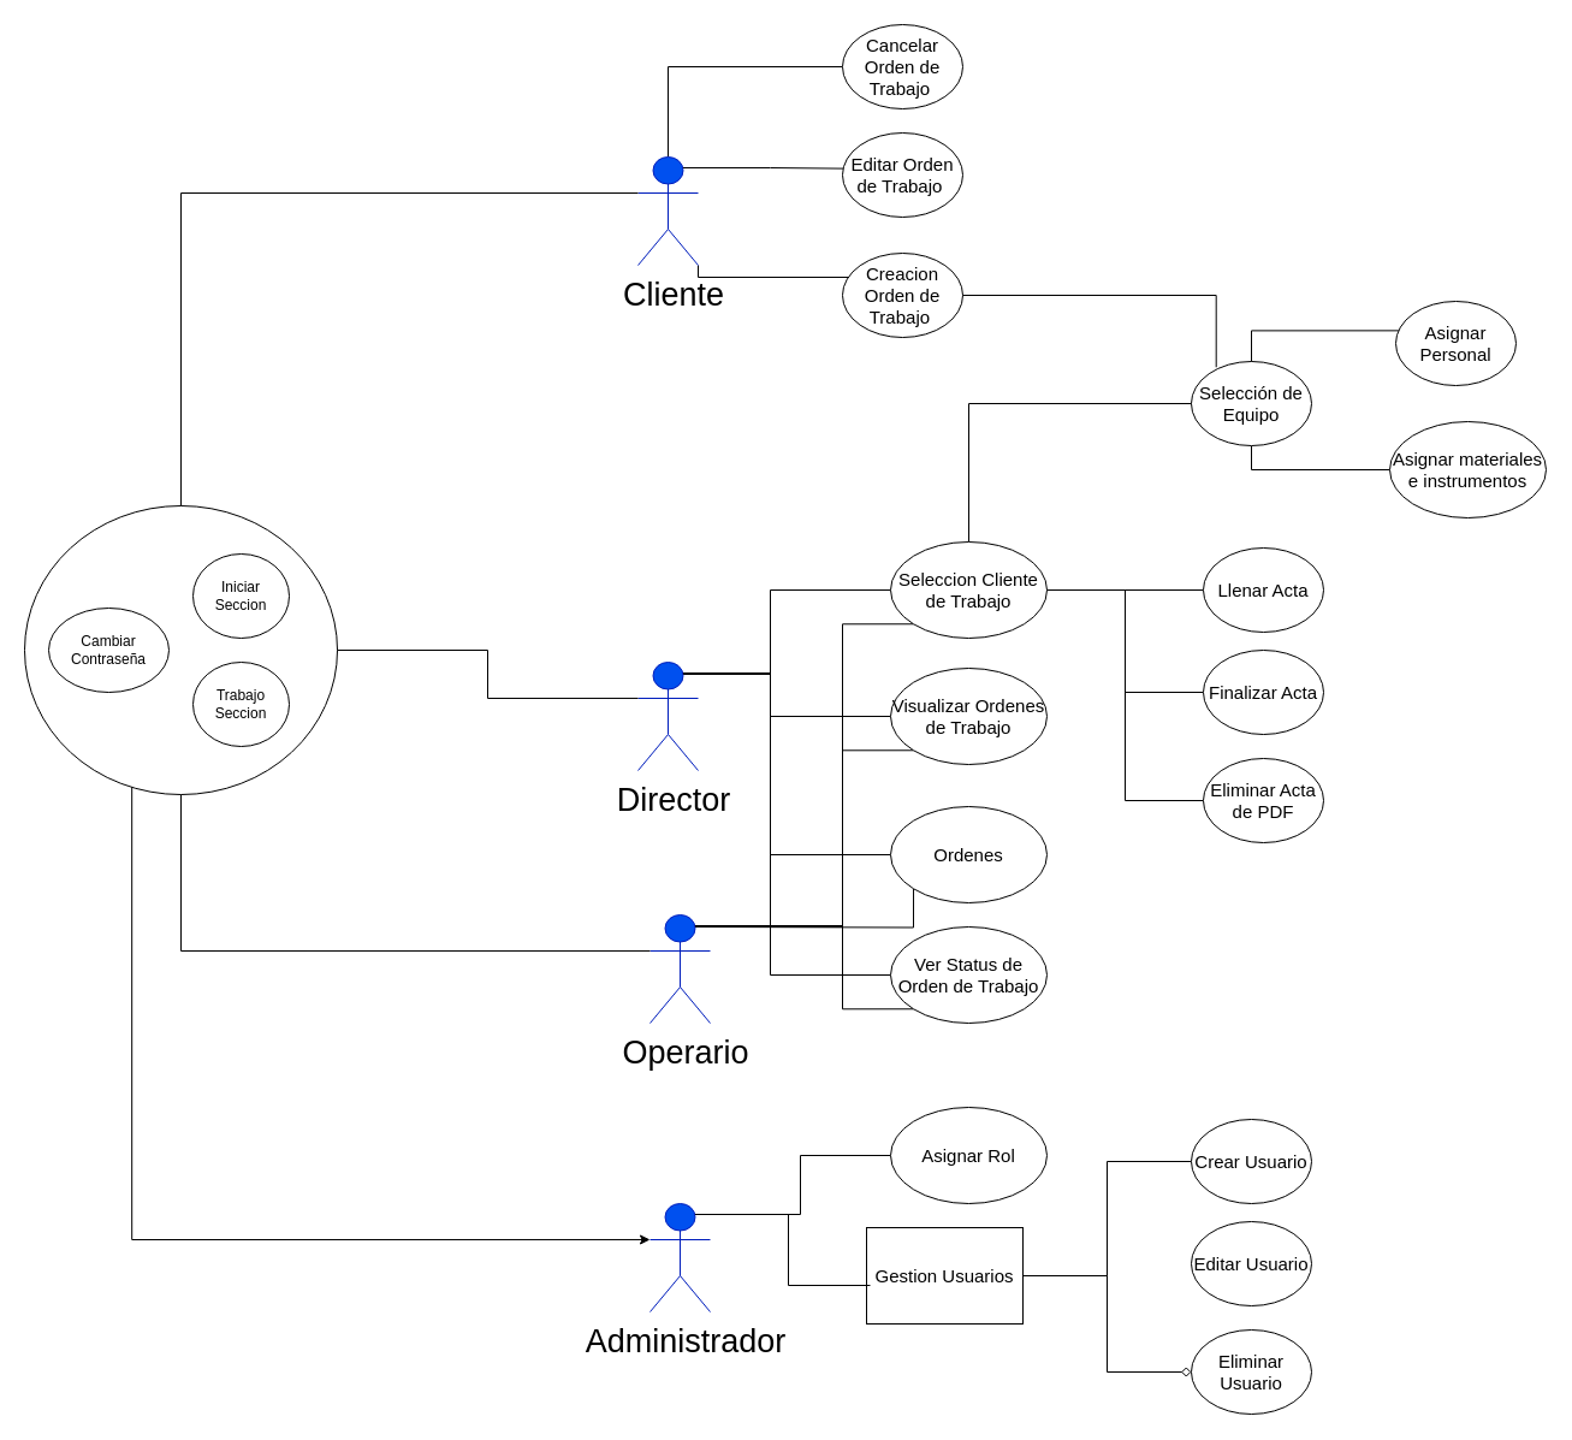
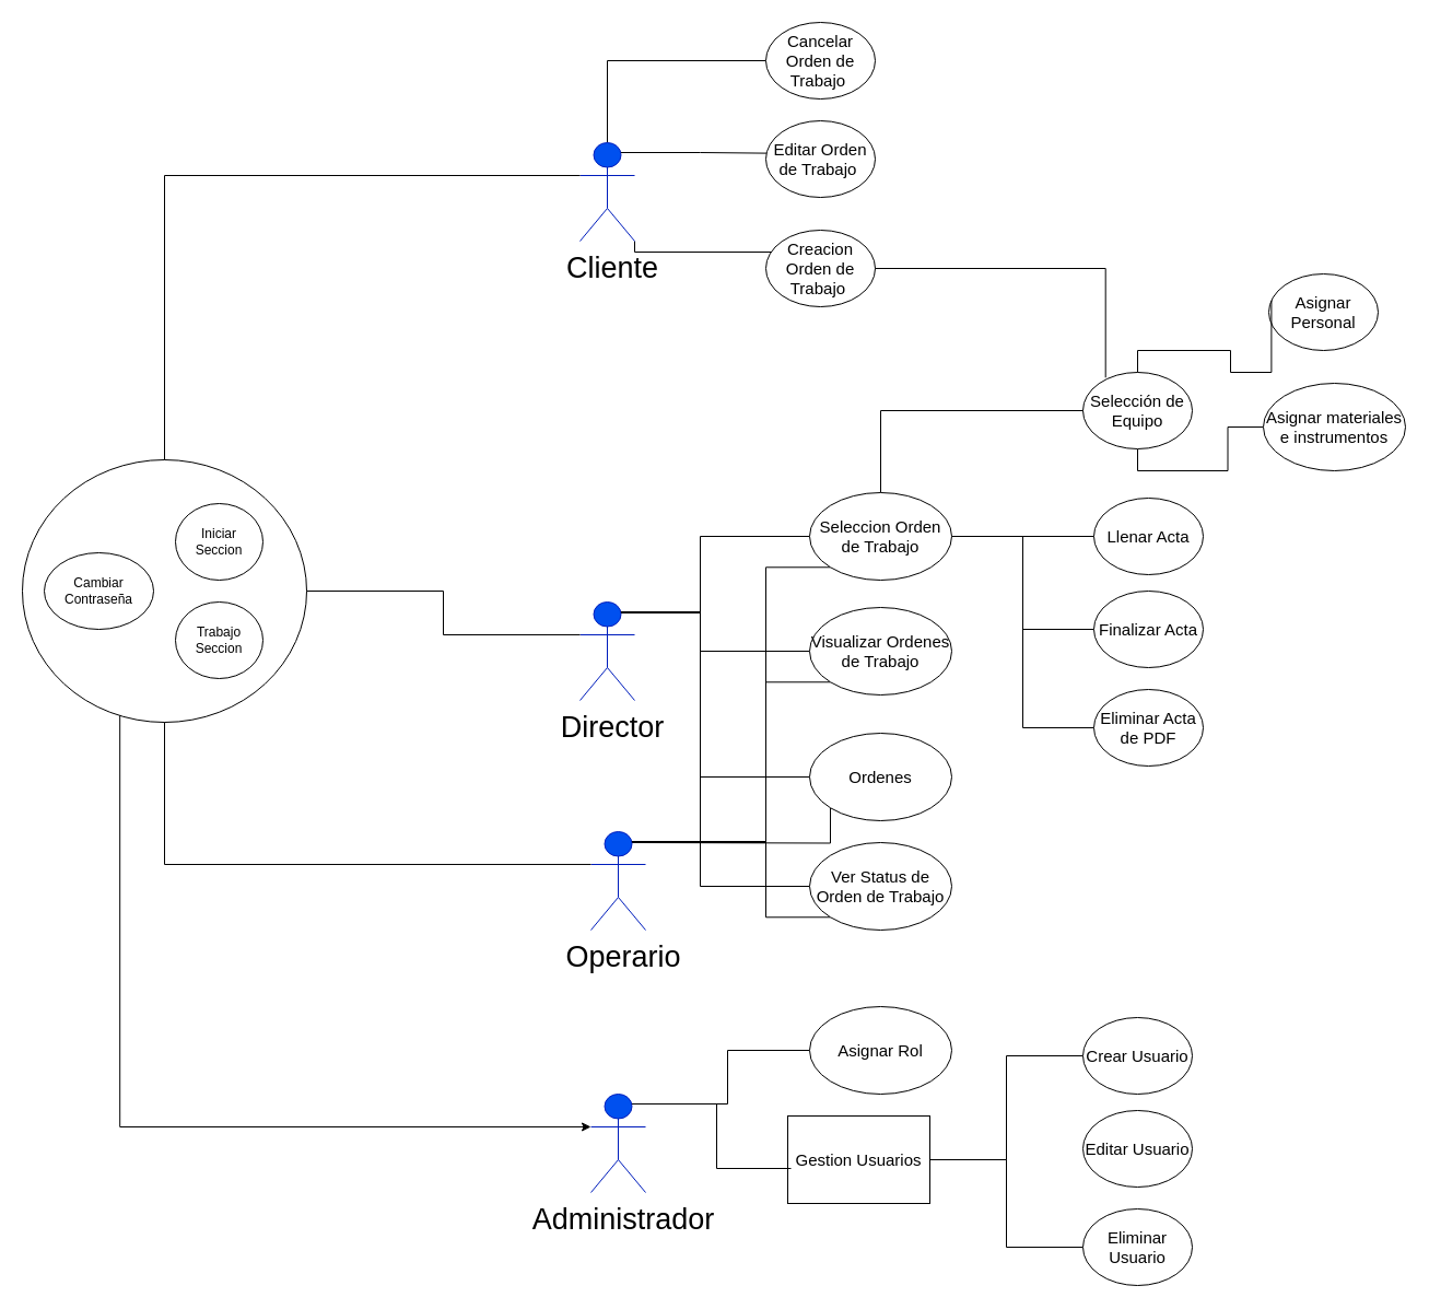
- <mxCell id="34" value="Selección de Equipo" style="ellipse;whiteSpace=wrap;html=1;fontSize=15;" vertex="1" parent="1"><mxGeometry x="990" y="300" width="100" height="70" as="geometry" /></mxCell>
+ <mxCell id="34" value="Selección de Equipo" style="ellipse;whiteSpace=wrap;html=1;fontSize=15;" vertex="1" parent="1"><mxGeometry x="990" y="340" width="100" height="70" as="geometry" /></mxCell>
- <mxCell id="43" value="Seleccion Cliente de Trabajo" style="ellipse;whiteSpace=wrap;html=1;fontSize=15;" vertex="1" parent="1"><mxGeometry x="740" y="450" width="130" height="80" as="geometry" /></mxCell>
+ <mxCell id="43" value="Seleccion Orden de Trabajo" style="ellipse;whiteSpace=wrap;html=1;fontSize=15;" vertex="1" parent="1"><mxGeometry x="740" y="450" width="130" height="80" as="geometry" /></mxCell>
- <mxCell id="52" style="edgeStyle=orthogonalEdgeStyle;rounded=0;orthogonalLoop=1;jettySize=auto;html=1;entryX=0;entryY=0.5;entryDx=0;entryDy=0;endArrow=diamond;endFill=0;strokeColor=light-dark(#000000,#9AC7BF);" edge="1" parent="1" source="53" target="57"><mxGeometry relative="1" as="geometry" /></mxCell>
+ <mxCell id="52" style="edgeStyle=orthogonalEdgeStyle;rounded=0;orthogonalLoop=1;jettySize=auto;html=1;entryX=0;entryY=0.5;entryDx=0;entryDy=0;endArrow=none;endFill=0;strokeColor=light-dark(#000000,#9AC7BF);" edge="1" parent="1" source="53" target="57"><mxGeometry relative="1" as="geometry" /></mxCell>
